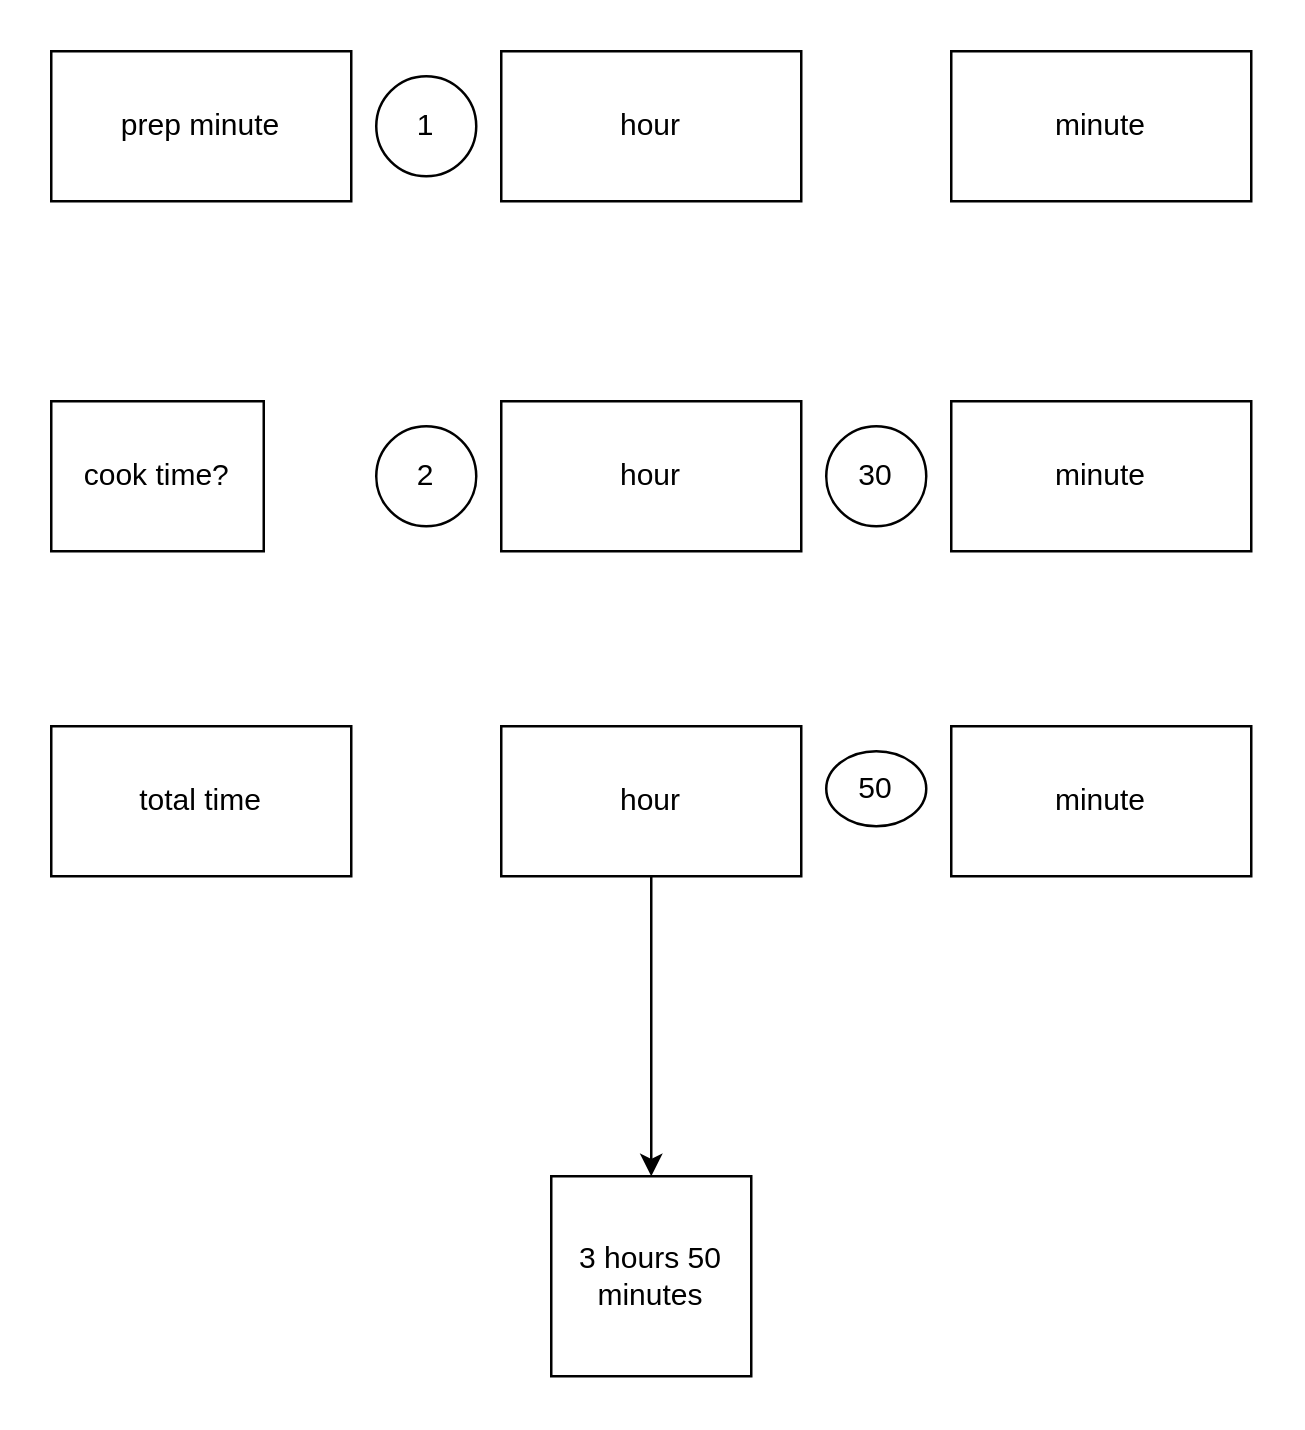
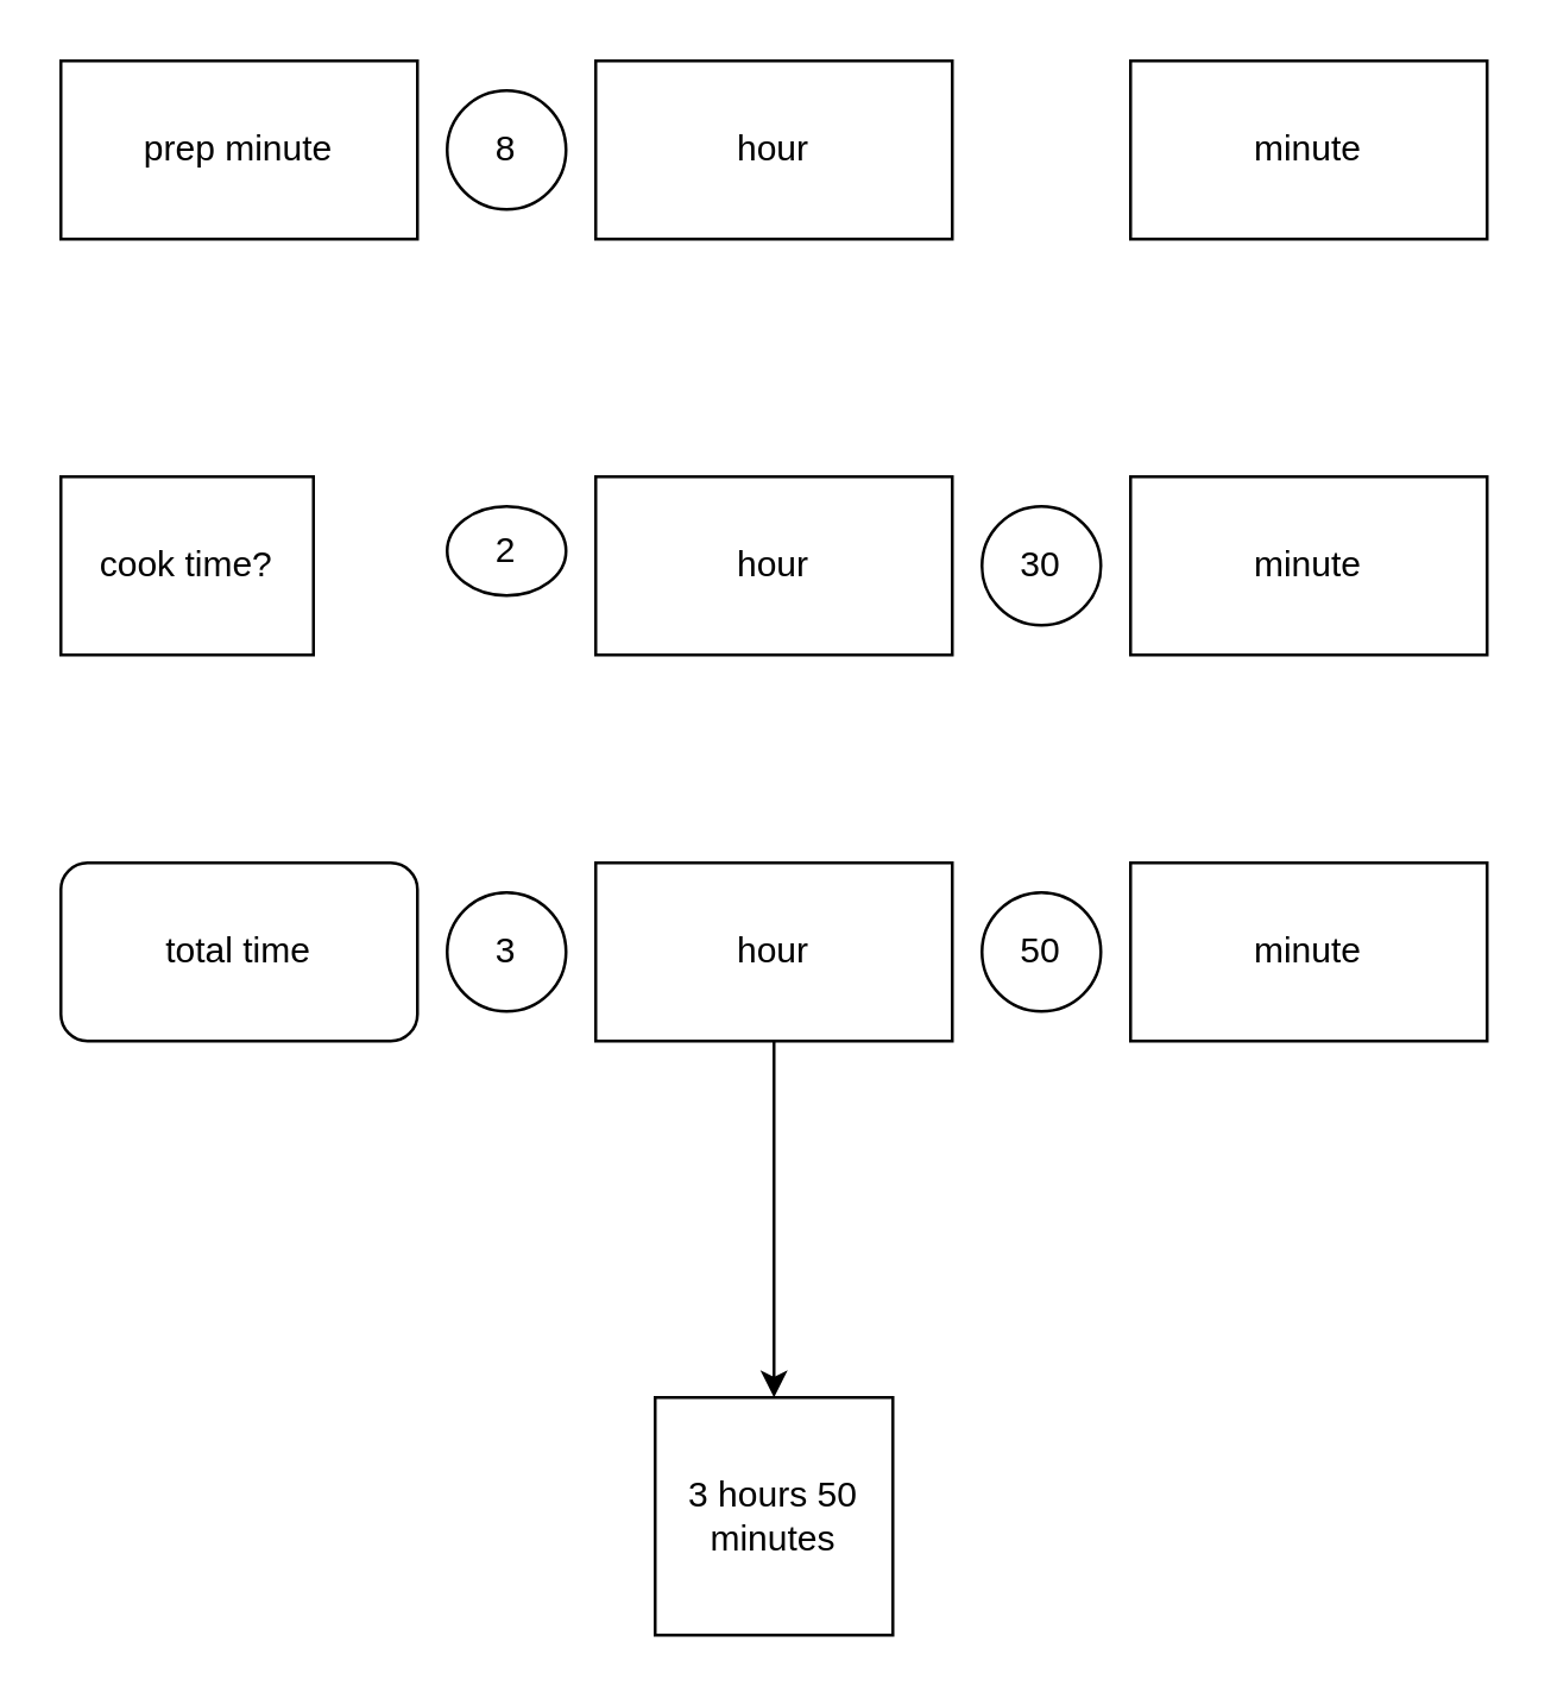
- <mxCell id="12" value="1" style="ellipse;whiteSpace=wrap;html=1;aspect=fixed;" vertex="1" parent="1"><mxGeometry x="150" y="30" width="40" height="40" as="geometry" /></mxCell>
+ <mxCell id="12" value="8" style="ellipse;whiteSpace=wrap;html=1;aspect=fixed;" vertex="1" parent="1"><mxGeometry x="150" y="30" width="40" height="40" as="geometry" /></mxCell>
- <mxCell id="16" value="2" style="ellipse;whiteSpace=wrap;html=1;aspect=fixed;" vertex="1" parent="1"><mxGeometry x="150" y="170" width="40" height="40" as="geometry" /></mxCell>
+ <mxCell id="16" value="2" style="ellipse;whiteSpace=wrap;html=1;aspect=fixed;" vertex="1" parent="1"><mxGeometry x="150" y="170" width="40" height="30" as="geometry" /></mxCell>
- <mxCell id="14" value="50" style="ellipse;whiteSpace=wrap;html=1;aspect=fixed;" vertex="1" parent="1"><mxGeometry x="330" y="300" width="40" height="30" as="geometry" /></mxCell>
+ <mxCell id="14" value="50" style="ellipse;whiteSpace=wrap;html=1;aspect=fixed;" vertex="1" parent="1"><mxGeometry x="330" y="300" width="40" height="40" as="geometry" /></mxCell>
- <mxCell id="8" value="total time" style="rounded=0;whiteSpace=wrap;html=1;" vertex="1" parent="1"><mxGeometry x="20" y="290" width="120" height="60" as="geometry" /></mxCell>
+ <mxCell id="8" value="total time" style="whiteSpace=wrap;html=1;rounded=1;" vertex="1" parent="1"><mxGeometry x="20" y="290" width="120" height="60" as="geometry" /></mxCell>
+ <mxCell id="15" value="3" style="ellipse;whiteSpace=wrap;html=1;aspect=fixed;" vertex="1" parent="1"><mxGeometry x="150" y="300" width="40" height="40" as="geometry" /></mxCell>
